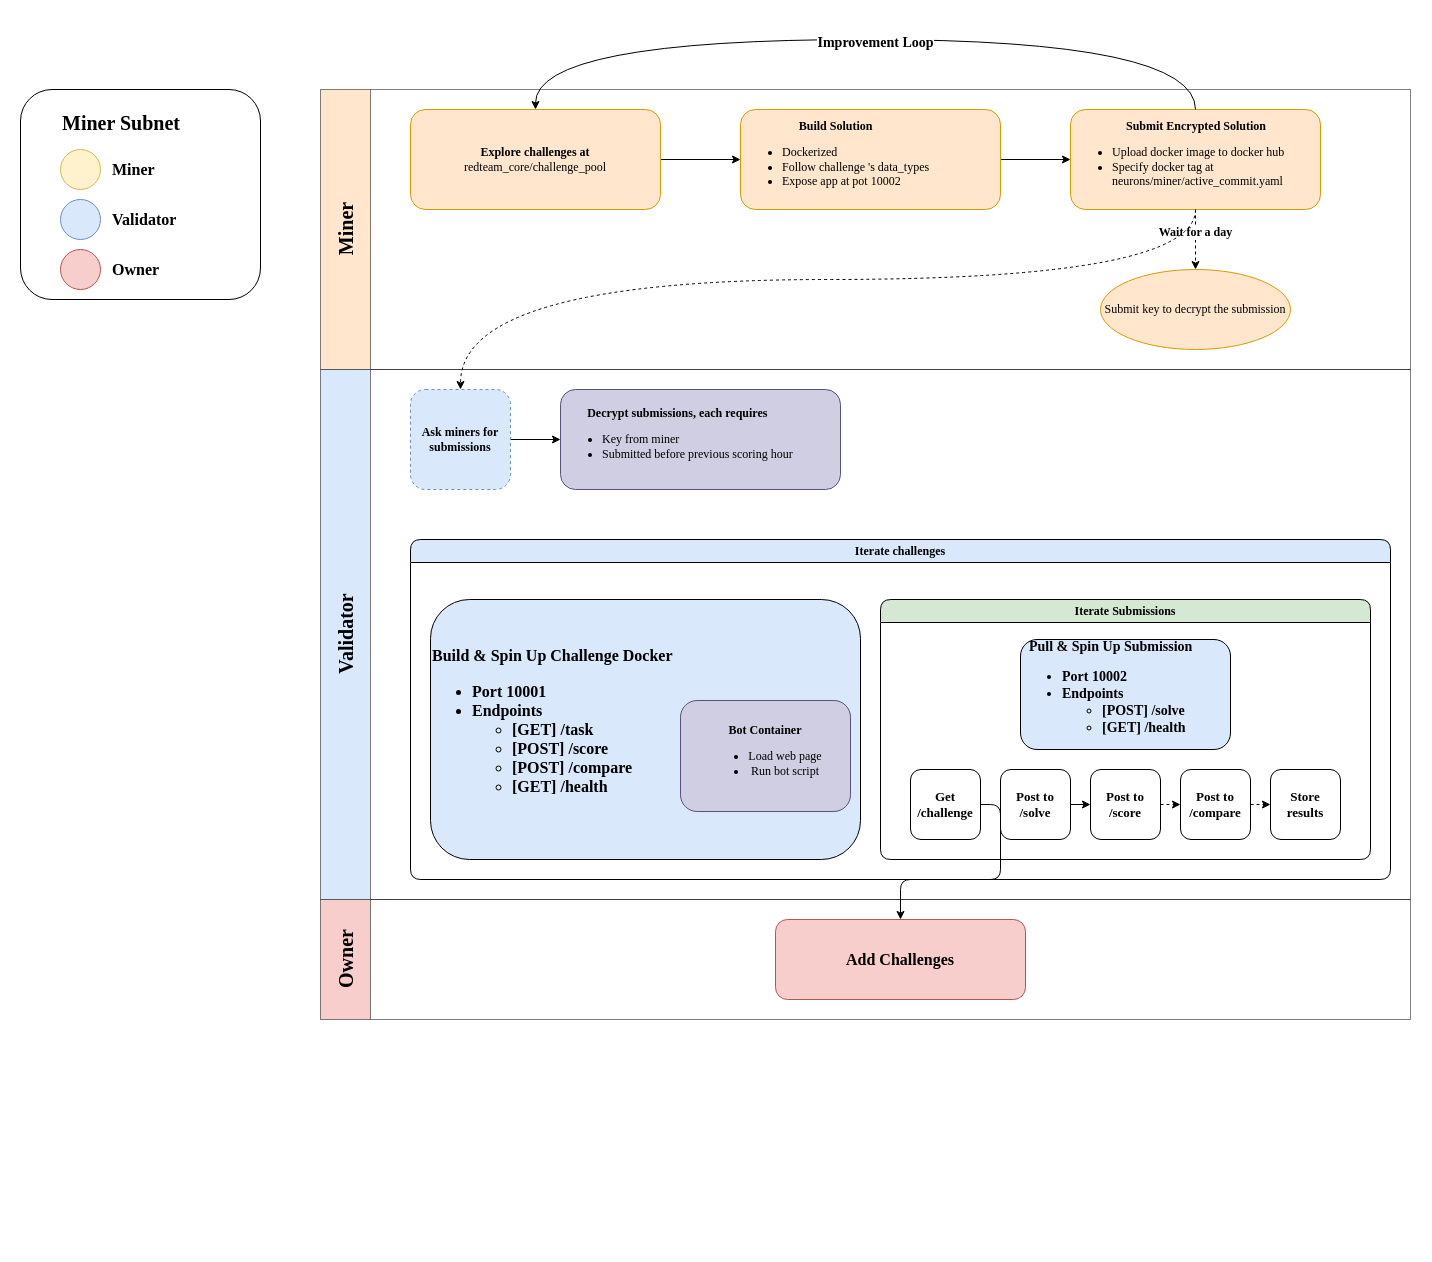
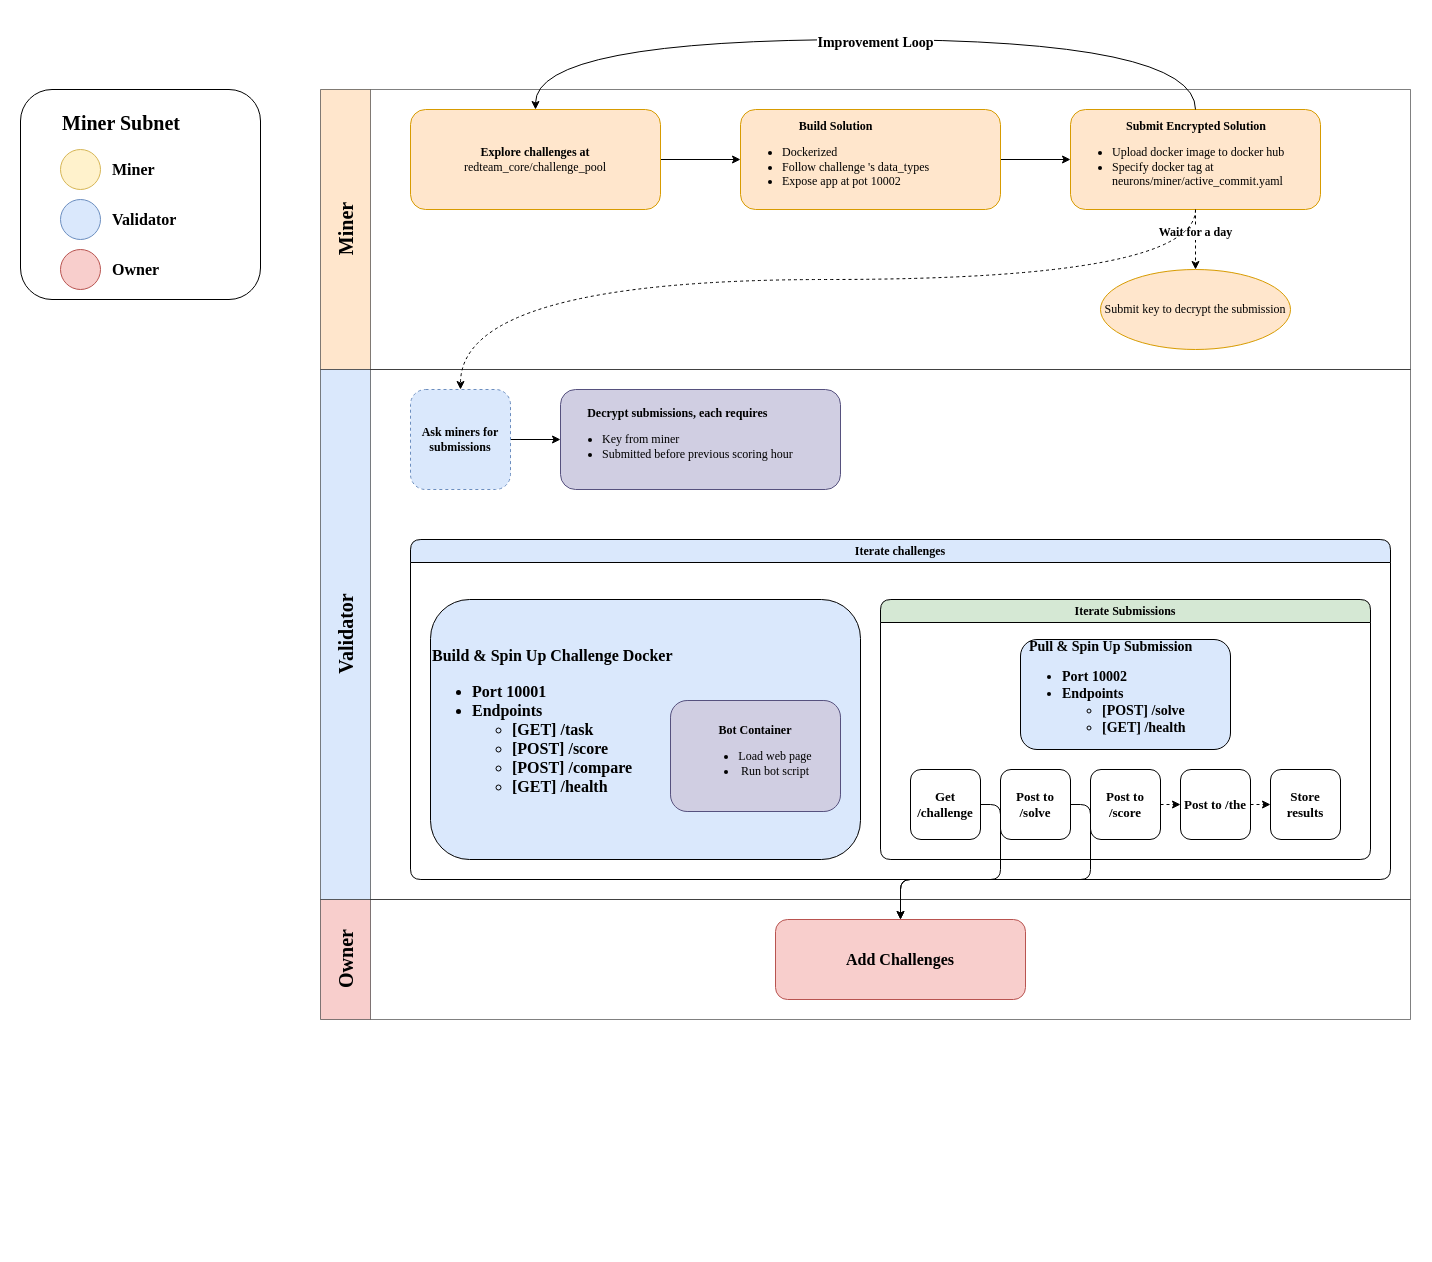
- <mxCell id="36" value="&lt;div style=&quot;&quot;&gt;&lt;b&gt;Bot Container&lt;/b&gt;&lt;/div&gt;&lt;div style=&quot;&quot;&gt;&lt;ul&gt;&lt;li&gt;&lt;span style=&quot;background-color: transparent; text-align: left;&quot;&gt;Load web page&lt;/span&gt;&lt;/li&gt;&lt;li&gt;&lt;span style=&quot;background-color: transparent;&quot;&gt;Run bot script&lt;/span&gt;&lt;/li&gt;&lt;/ul&gt;&lt;/div&gt;" style="rounded=1;whiteSpace=wrap;html=1;align=center;fontFamily=Comic Sans MS;fillColor=#d0cee2;strokeColor=#56517e;fontSize=12;" vertex="1" parent="22"><mxGeometry x="270" y="161" width="170" height="111" as="geometry" /></mxCell>
+ <mxCell id="36" value="&lt;div style=&quot;&quot;&gt;&lt;b&gt;Bot Container&lt;/b&gt;&lt;/div&gt;&lt;div style=&quot;&quot;&gt;&lt;ul&gt;&lt;li&gt;&lt;span style=&quot;background-color: transparent; text-align: left;&quot;&gt;Load web page&lt;/span&gt;&lt;/li&gt;&lt;li&gt;&lt;span style=&quot;background-color: transparent;&quot;&gt;Run bot script&lt;/span&gt;&lt;/li&gt;&lt;/ul&gt;&lt;/div&gt;" style="rounded=1;whiteSpace=wrap;html=1;align=center;fontFamily=Comic Sans MS;fillColor=#d0cee2;strokeColor=#56517e;fontSize=12;" vertex="1" parent="22"><mxGeometry x="260" y="161" width="170" height="111" as="geometry" /></mxCell>
- <mxCell id="28" style="edgeStyle=orthogonalEdgeStyle;rounded=1;orthogonalLoop=1;jettySize=auto;html=1;exitX=1;exitY=0.5;exitDx=0;exitDy=0;entryX=0;entryY=0.5;entryDx=0;entryDy=0;fontFamily=Comic Sans MS;fontSize=12;" parent="24" source="29" target="31" edge="1"><mxGeometry relative="1" as="geometry" /></mxCell>
+ <mxCell id="28" style="edgeStyle=orthogonalEdgeStyle;rounded=1;orthogonalLoop=1;jettySize=auto;html=1;exitX=1;exitY=0.5;exitDx=0;exitDy=0;fontFamily=Comic Sans MS;fontSize=12;" parent="24" source="29" target="6" edge="1"><mxGeometry relative="1" as="geometry" /></mxCell>
- <mxCell id="33" value="Post to /compare" style="rounded=1;whiteSpace=wrap;html=1;fontFamily=Comic Sans MS;fontSize=13;fontStyle=1" parent="24" vertex="1"><mxGeometry x="300" y="170" width="70" height="70" as="geometry" /></mxCell>
+ <mxCell id="33" value="Post to /the" style="rounded=1;whiteSpace=wrap;html=1;fontFamily=Comic Sans MS;fontSize=13;fontStyle=1" parent="24" vertex="1"><mxGeometry x="300" y="170" width="70" height="70" as="geometry" /></mxCell>
